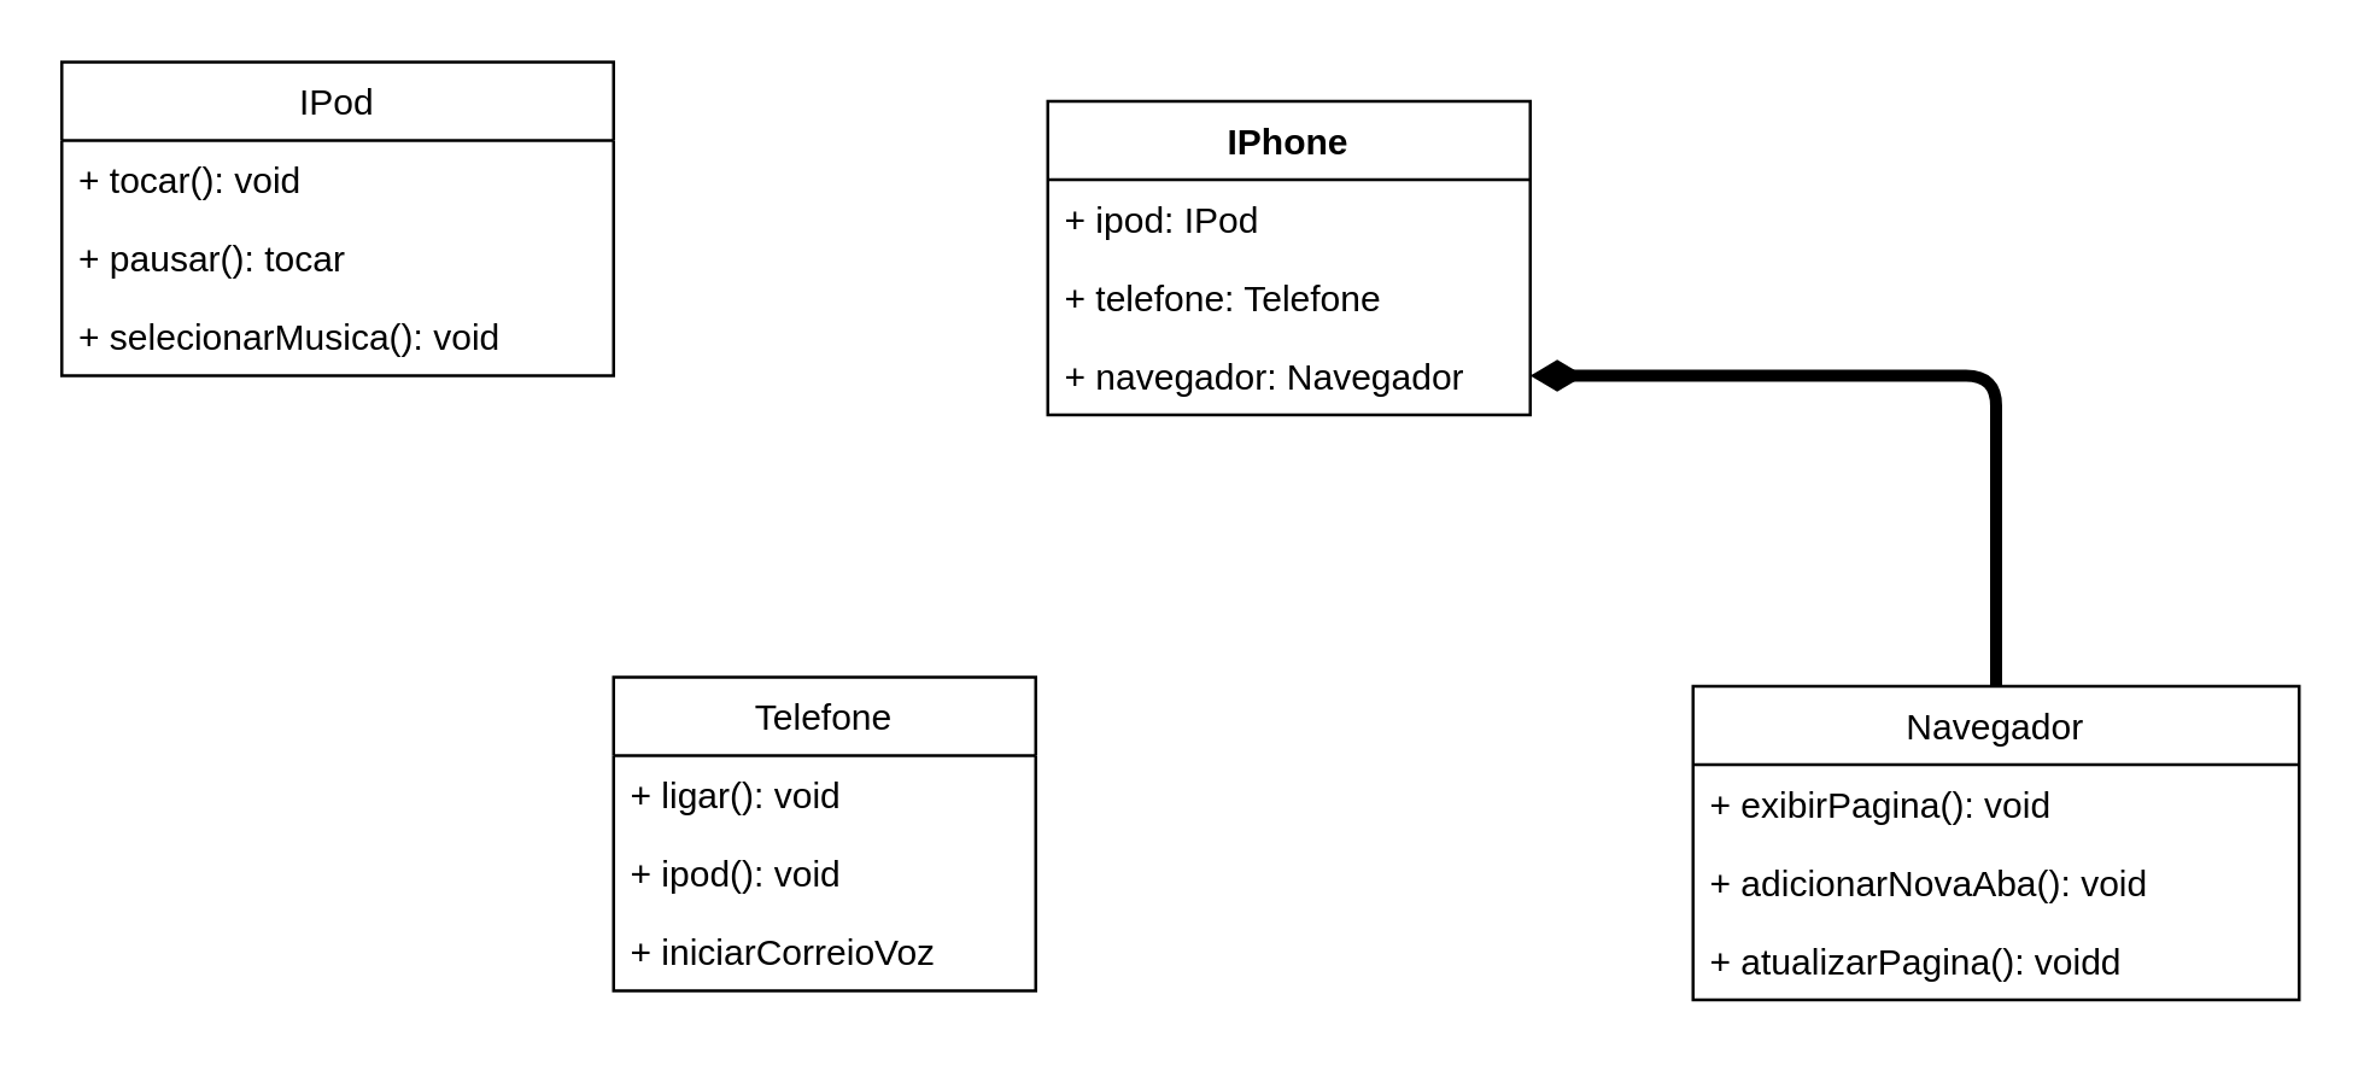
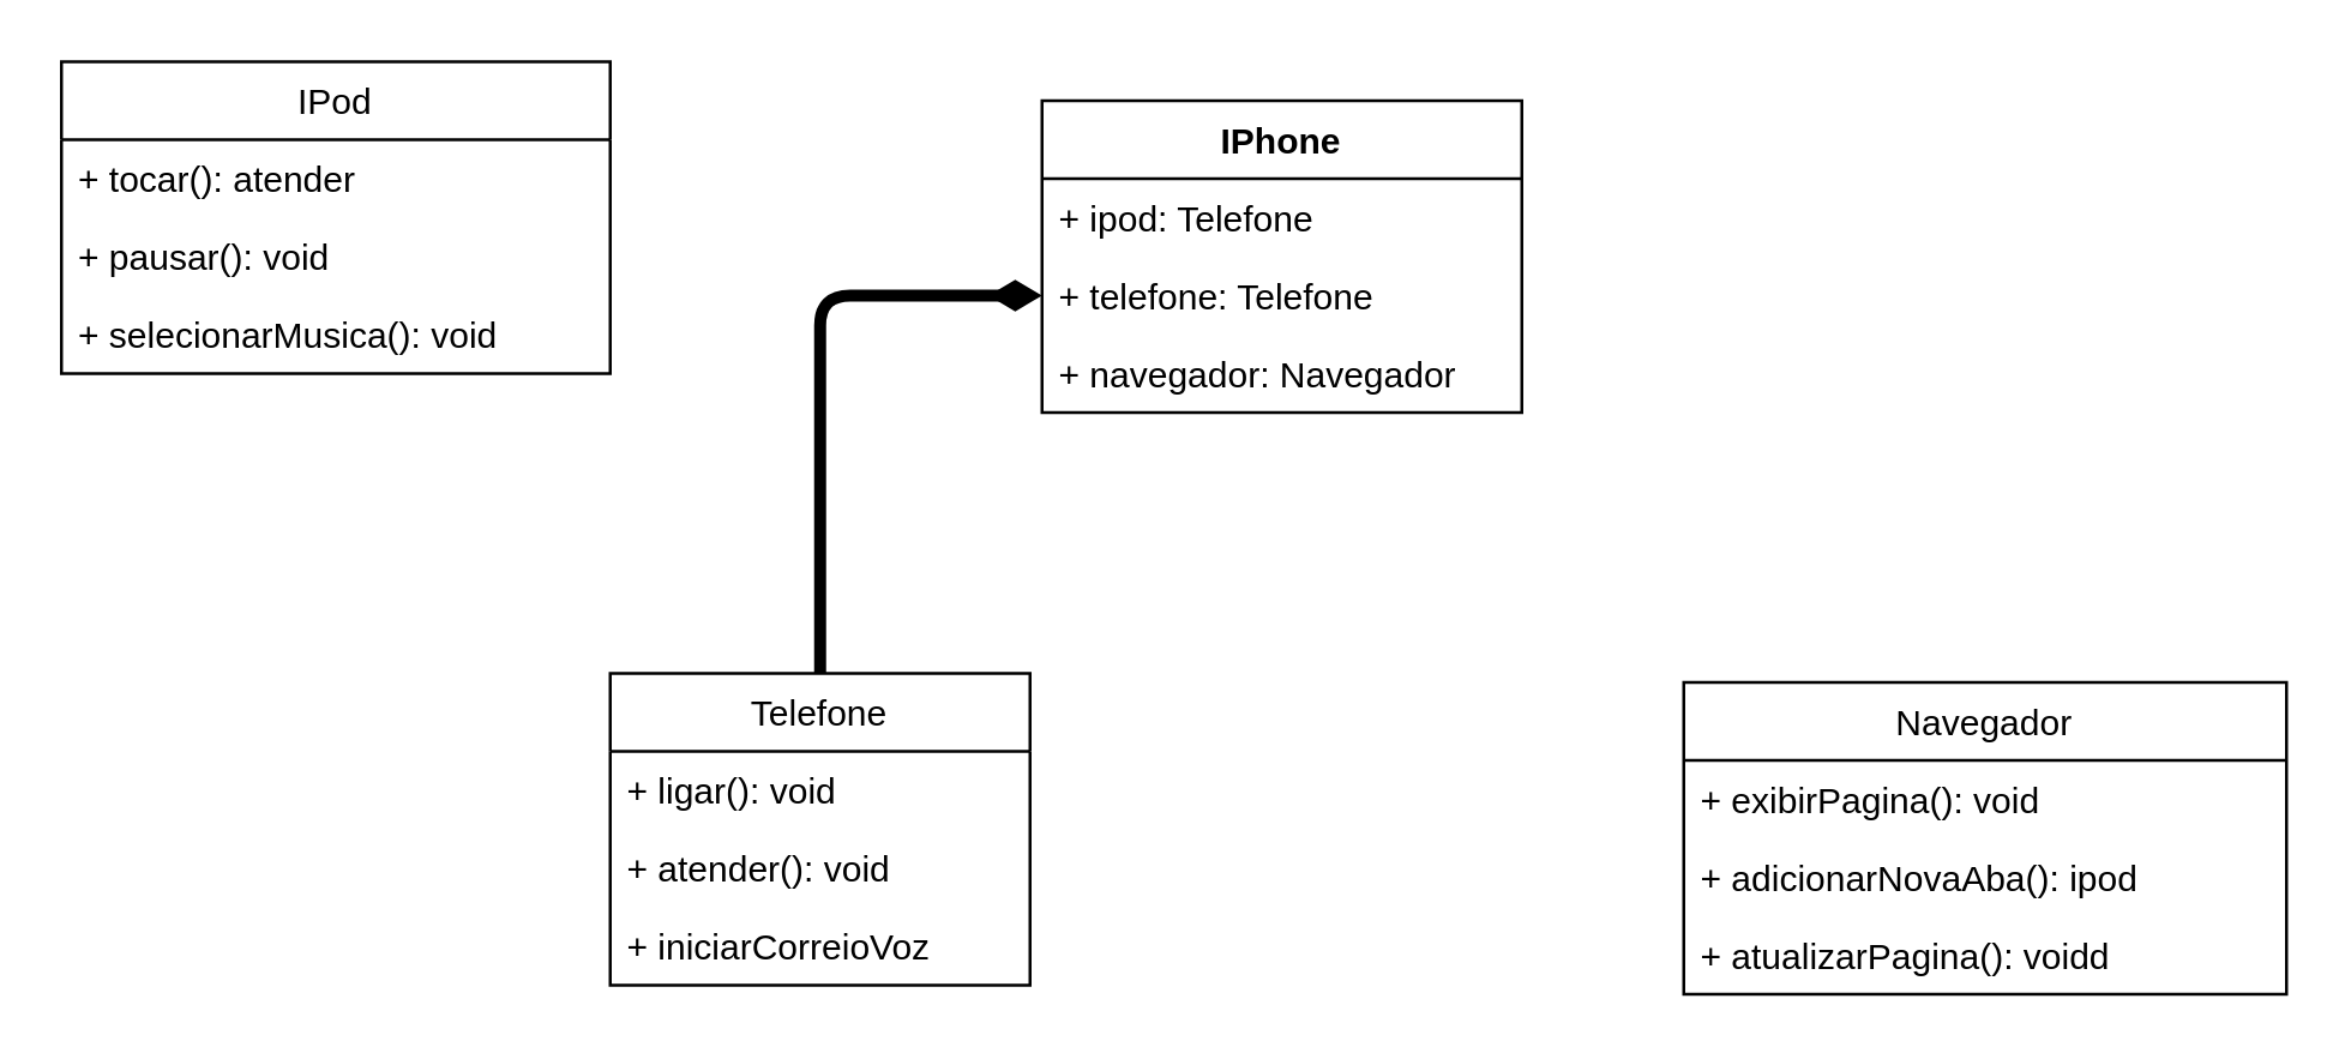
- <mxCell id="7" value="+ tocar(): void" style="text;strokeColor=none;fillColor=none;align=left;verticalAlign=top;spacingLeft=4;spacingRight=4;overflow=hidden;rotatable=0;points=[[0,0.5],[1,0.5]];portConstraint=eastwest;" vertex="1" parent="6"><mxGeometry y="26" width="183" height="26" as="geometry" /></mxCell>
+ <mxCell id="7" value="+ tocar(): atender" style="text;strokeColor=none;fillColor=none;align=left;verticalAlign=top;spacingLeft=4;spacingRight=4;overflow=hidden;rotatable=0;points=[[0,0.5],[1,0.5]];portConstraint=eastwest;" vertex="1" parent="6"><mxGeometry y="26" width="183" height="26" as="geometry" /></mxCell>
- <mxCell id="3" value="+ ipod: IPod" style="text;strokeColor=none;fillColor=none;align=left;verticalAlign=top;spacingLeft=4;spacingRight=4;overflow=hidden;rotatable=0;points=[[0,0.5],[1,0.5]];portConstraint=eastwest;" vertex="1" parent="2"><mxGeometry y="26" width="160" height="26" as="geometry" /></mxCell>
+ <mxCell id="3" value="+ ipod: Telefone" style="text;strokeColor=none;fillColor=none;align=left;verticalAlign=top;spacingLeft=4;spacingRight=4;overflow=hidden;rotatable=0;points=[[0,0.5],[1,0.5]];portConstraint=eastwest;" vertex="1" parent="2"><mxGeometry y="26" width="160" height="26" as="geometry" /></mxCell>
- <mxCell id="8" value="+ pausar(): tocar" style="text;strokeColor=none;fillColor=none;align=left;verticalAlign=top;spacingLeft=4;spacingRight=4;overflow=hidden;rotatable=0;points=[[0,0.5],[1,0.5]];portConstraint=eastwest;" vertex="1" parent="6"><mxGeometry y="52" width="183" height="26" as="geometry" /></mxCell>
+ <mxCell id="8" value="+ pausar(): void" style="text;strokeColor=none;fillColor=none;align=left;verticalAlign=top;spacingLeft=4;spacingRight=4;overflow=hidden;rotatable=0;points=[[0,0.5],[1,0.5]];portConstraint=eastwest;" vertex="1" parent="6"><mxGeometry y="52" width="183" height="26" as="geometry" /></mxCell>
- <mxCell id="15" style="edgeStyle=orthogonalEdgeStyle;html=1;entryX=1;entryY=0.5;entryDx=0;entryDy=0;endArrow=diamondThin;endFill=1;strokeWidth=4;" edge="1" parent="1" source="16" target="5"><mxGeometry relative="1" as="geometry" /></mxCell>
+ <mxCell id="10" style="edgeStyle=orthogonalEdgeStyle;html=1;entryX=0;entryY=0.5;entryDx=0;entryDy=0;endArrow=diamondThin;endFill=1;strokeWidth=4;" edge="1" parent="1" source="11" target="4"><mxGeometry relative="1" as="geometry" /></mxCell>
- <mxCell id="13" value="+ ipod(): void" style="text;strokeColor=none;fillColor=none;align=left;verticalAlign=top;spacingLeft=4;spacingRight=4;overflow=hidden;rotatable=0;points=[[0,0.5],[1,0.5]];portConstraint=eastwest;" vertex="1" parent="11"><mxGeometry y="52" width="140" height="26" as="geometry" /></mxCell>
+ <mxCell id="13" value="+ atender(): void" style="text;strokeColor=none;fillColor=none;align=left;verticalAlign=top;spacingLeft=4;spacingRight=4;overflow=hidden;rotatable=0;points=[[0,0.5],[1,0.5]];portConstraint=eastwest;" vertex="1" parent="11"><mxGeometry y="52" width="140" height="26" as="geometry" /></mxCell>
- <mxCell id="18" value="+ adicionarNovaAba(): void" style="text;strokeColor=none;fillColor=none;align=left;verticalAlign=top;spacingLeft=4;spacingRight=4;overflow=hidden;rotatable=0;points=[[0,0.5],[1,0.5]];portConstraint=eastwest;" vertex="1" parent="16"><mxGeometry y="52" width="201" height="26" as="geometry" /></mxCell>
+ <mxCell id="18" value="+ adicionarNovaAba(): ipod" style="text;strokeColor=none;fillColor=none;align=left;verticalAlign=top;spacingLeft=4;spacingRight=4;overflow=hidden;rotatable=0;points=[[0,0.5],[1,0.5]];portConstraint=eastwest;" vertex="1" parent="16"><mxGeometry y="52" width="201" height="26" as="geometry" /></mxCell>
